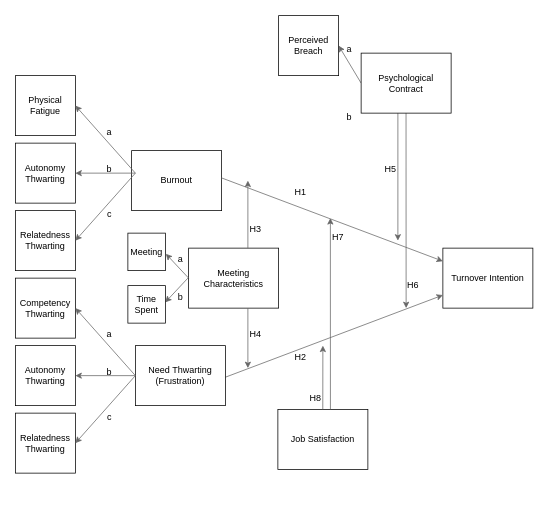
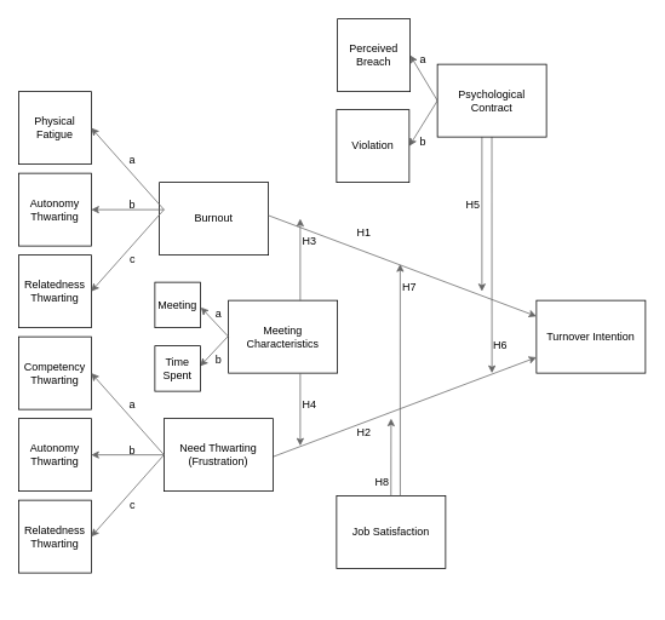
+ <mxCell id="11" value="" style="endArrow=classic;html=1;fillColor=#f5f5f5;strokeColor=#666666;exitX=0;exitY=0.5;exitDx=0;exitDy=0;entryX=1;entryY=0.5;entryDx=0;entryDy=0;" parent="2" source="14" target="13" edge="1"><mxGeometry width="50" height="50" relative="1" as="geometry"><mxPoint x="271" y="310" as="sourcePoint" /><mxPoint x="241" y="280" as="targetPoint" /></mxGeometry></mxCell>
+ <mxCell id="13" value="Violation" style="square;whiteSpace=wrap;html=1;aspect=fixed;" parent="2" vertex="1"><mxGeometry x="281" y="20" width="80" height="80" as="geometry" /></mxCell>
- <mxCell id="20" value="H3" style="text;html=1;align=center;verticalAlign=middle;resizable=0;points=[];autosize=1;strokeColor=none;fillColor=none;" vertex="1" parent="2"><mxGeometry x="231" y="190" width="40" height="30" as="geometry" /></mxCell>
+ <mxCell id="20" value="H3" style="text;html=1;align=center;verticalAlign=middle;resizable=0;points=[];autosize=1;strokeColor=none;fillColor=none;" vertex="1" parent="2"><mxGeometry x="231" y="150" width="40" height="30" as="geometry" /></mxCell>
